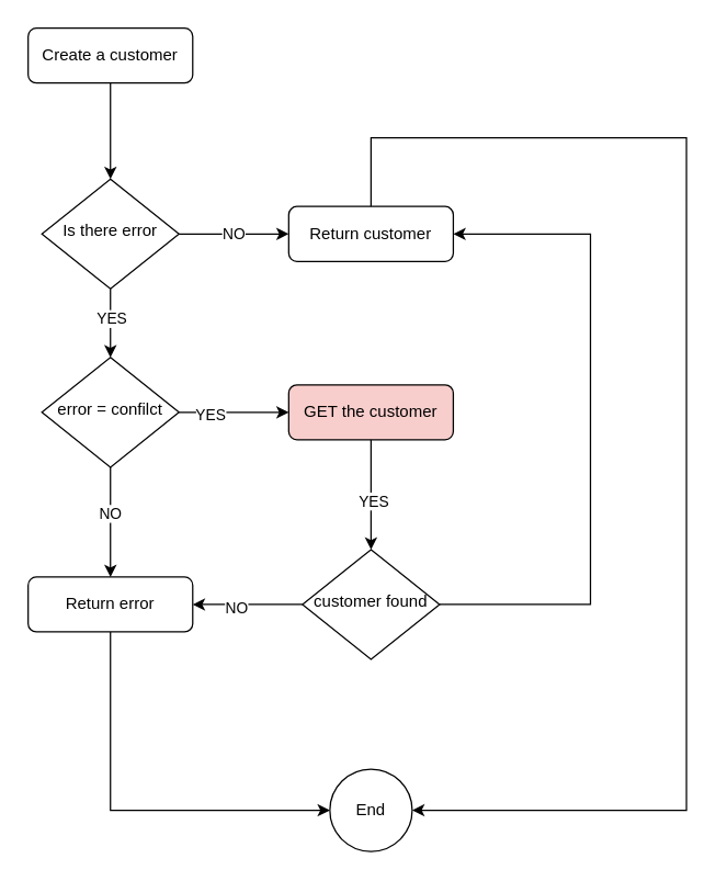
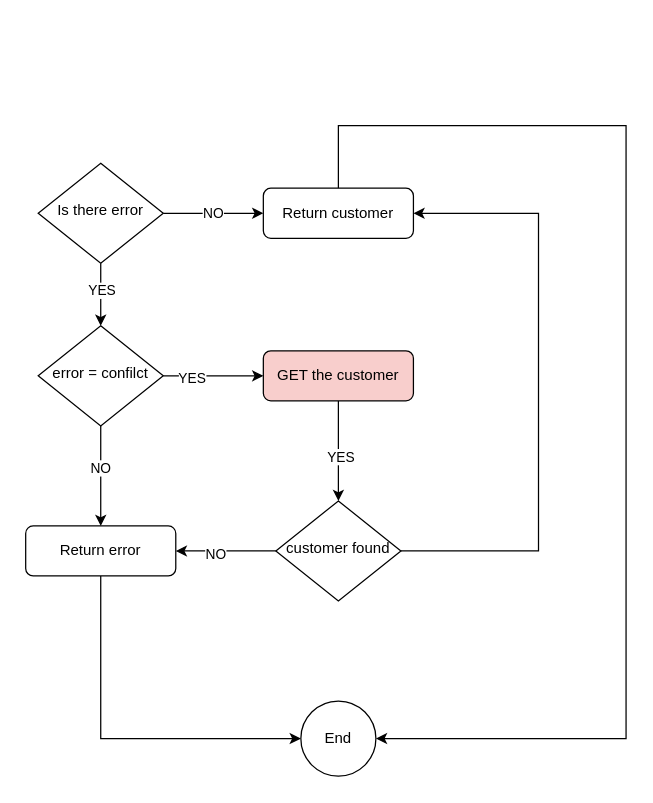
- <mxCell id="3" value="Create a customer" style="rounded=1;whiteSpace=wrap;html=1;fontSize=12;glass=0;strokeWidth=1;shadow=0;" parent="1" vertex="1"><mxGeometry x="20" y="20" width="120" height="40" as="geometry" /></mxCell>
- <mxCell id="2" value="" style="edgeStyle=orthogonalEdgeStyle;rounded=0;orthogonalLoop=1;jettySize=auto;html=1;" edge="1" parent="1" source="3" target="7"><mxGeometry relative="1" as="geometry" /></mxCell>
